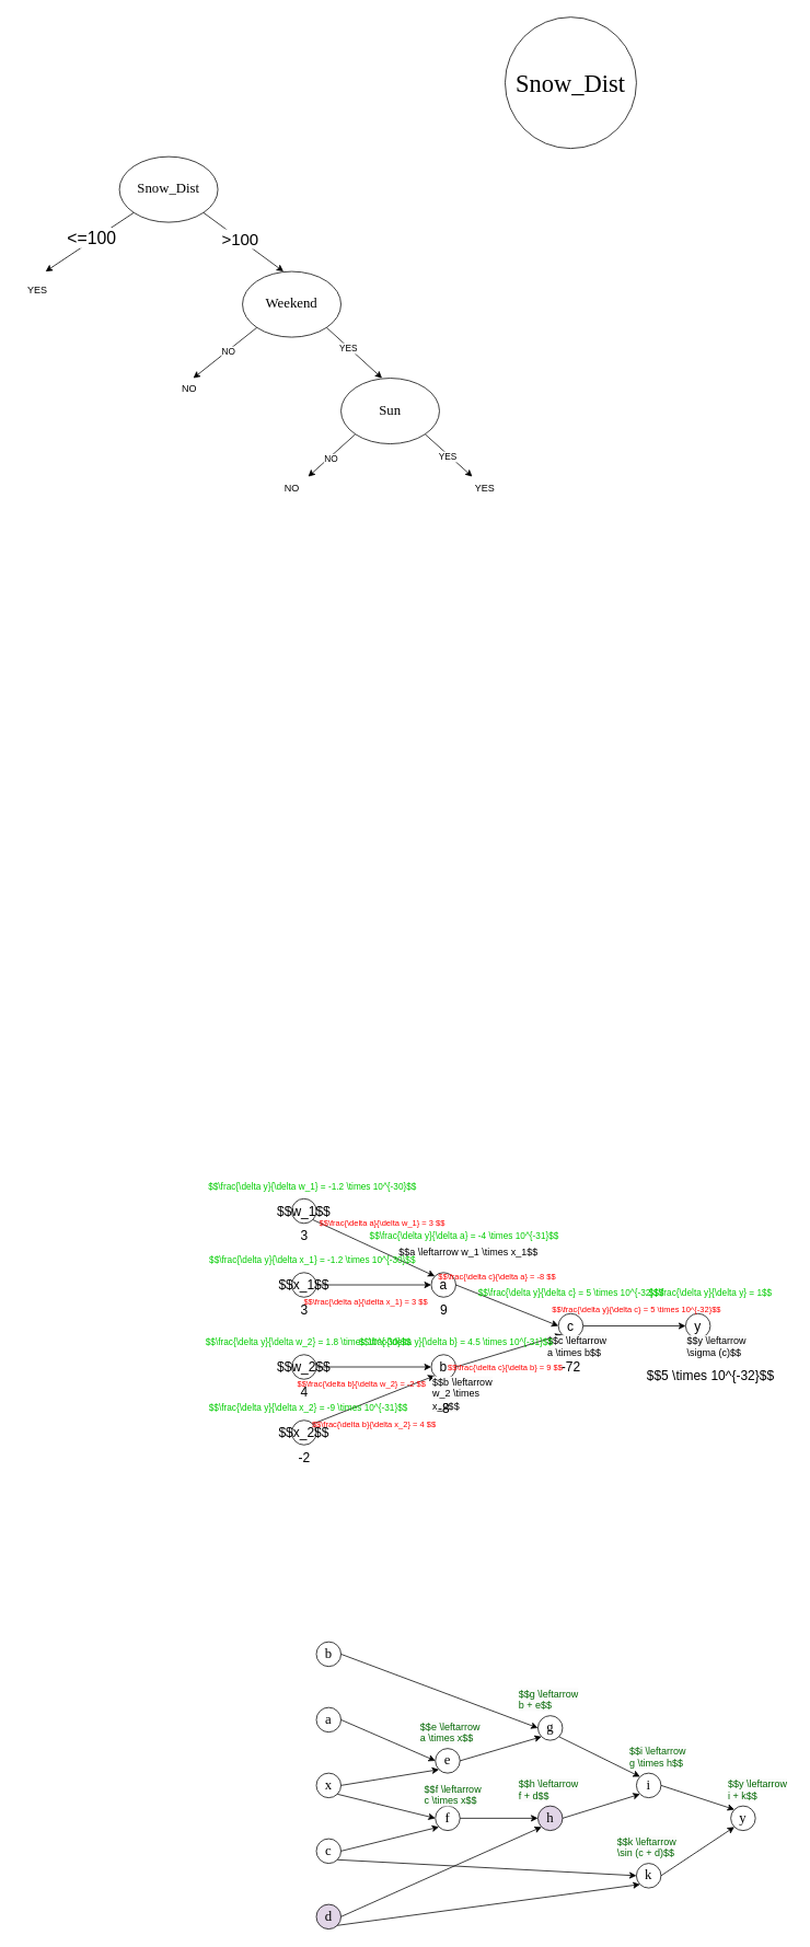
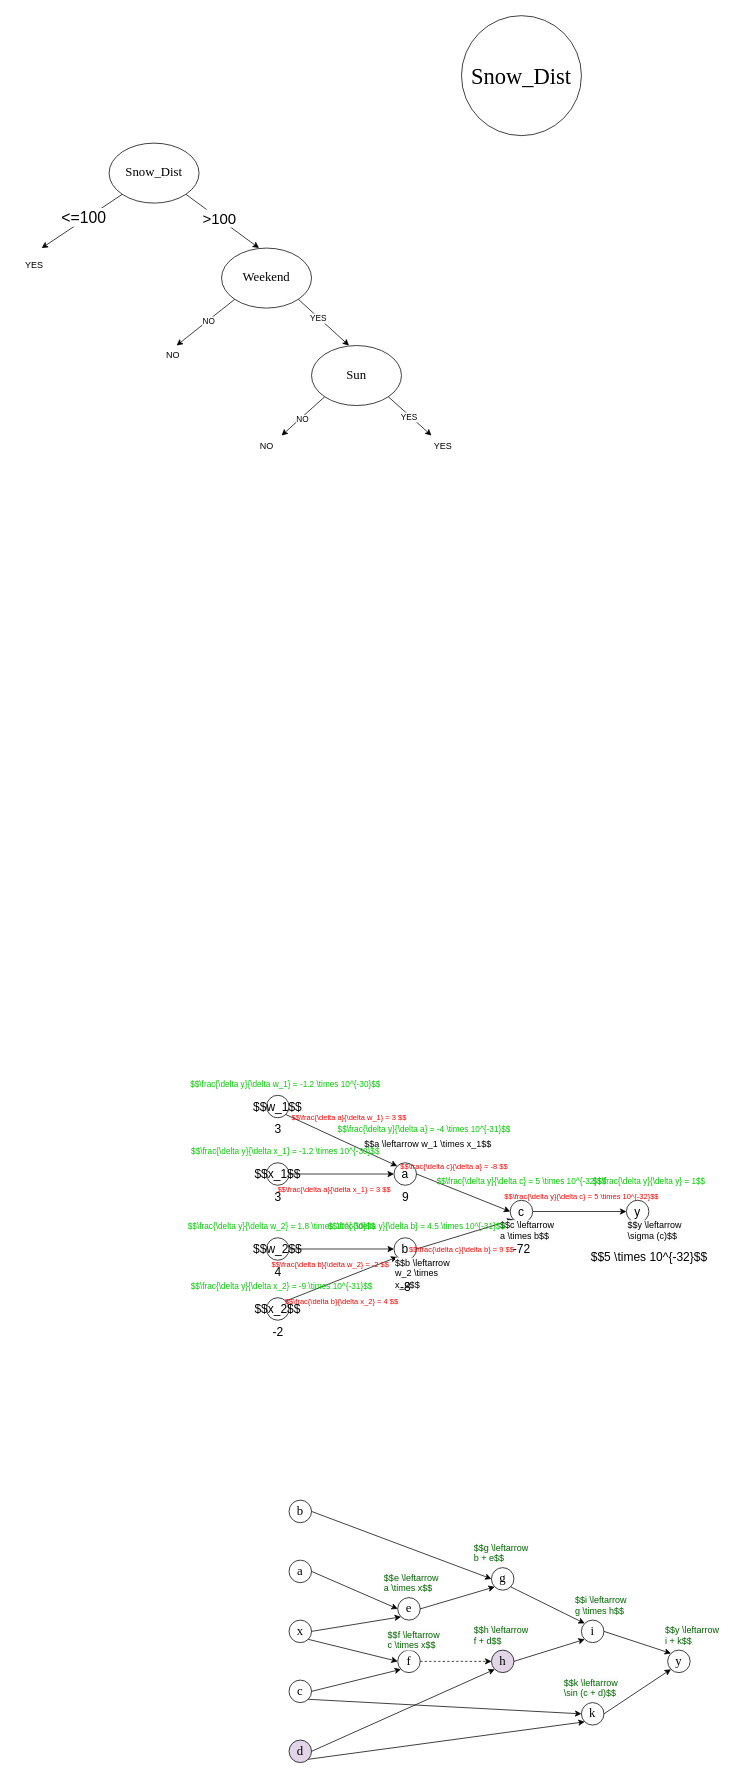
- <mxCell id="79" value="" style="endArrow=classic;html=1;rounded=0;exitX=1;exitY=0.5;exitDx=0;exitDy=0;entryX=0;entryY=0.5;entryDx=0;entryDy=0;" edge="1" parent="1" source="70" target="76"><mxGeometry width="50" height="50" relative="1" as="geometry"><mxPoint x="605" y="2220" as="sourcePoint" /><mxPoint x="655" y="2170" as="targetPoint" /></mxGeometry></mxCell>
+ <mxCell id="79" value="" style="endArrow=classic;html=1;rounded=0;exitX=1;exitY=0.5;exitDx=0;exitDy=0;entryX=0;entryY=0.5;entryDx=0;entryDy=0;dashed=1;" edge="1" parent="1" source="70" target="76"><mxGeometry width="50" height="50" relative="1" as="geometry"><mxPoint x="605" y="2220" as="sourcePoint" /><mxPoint x="655" y="2170" as="targetPoint" /></mxGeometry></mxCell>
